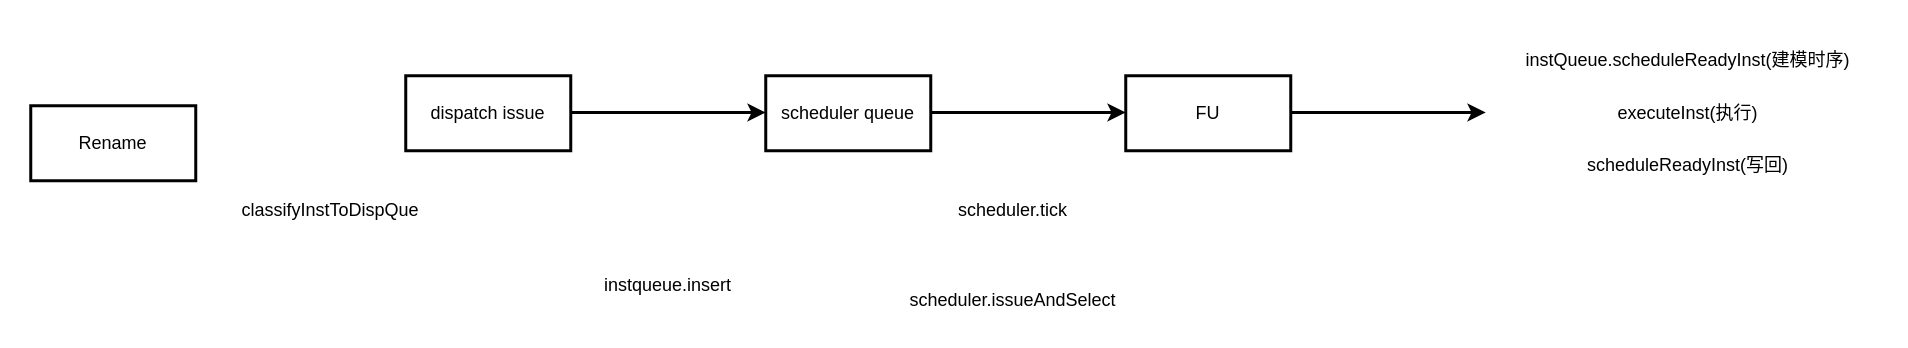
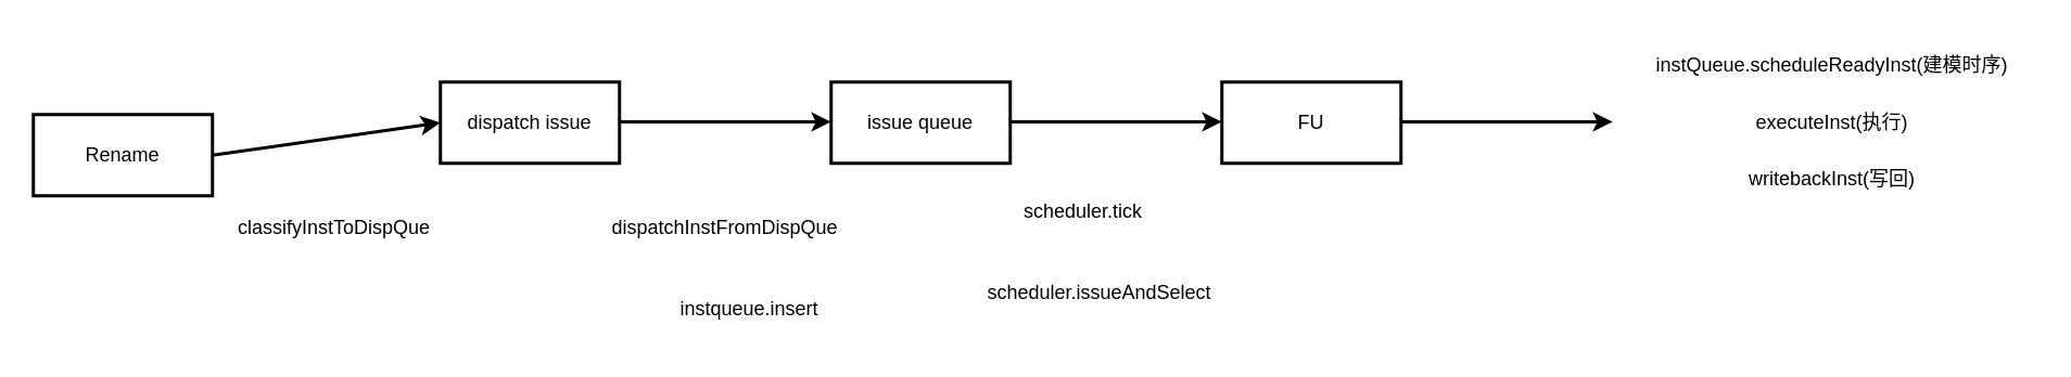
- <mxCell id="4" value="scheduler queue" style="rounded=0;whiteSpace=wrap;html=1;strokeWidth=2;" vertex="1" parent="1"><mxGeometry x="510" y="50" width="110" height="50" as="geometry" /></mxCell>
+ <mxCell id="4" value="issue queue" style="rounded=0;whiteSpace=wrap;html=1;strokeWidth=2;" vertex="1" parent="1"><mxGeometry x="510" y="50" width="110" height="50" as="geometry" /></mxCell>
+ <mxCell id="6" value="" style="endArrow=classic;html=1;rounded=0;strokeWidth=2;exitX=1;exitY=0.5;exitDx=0;exitDy=0;entryX=0;entryY=0.5;entryDx=0;entryDy=0;" edge="1" parent="1" source="2" target="3"><mxGeometry width="50" height="50" relative="1" as="geometry"><mxPoint x="300" y="330" as="sourcePoint" /><mxPoint x="350" y="280" as="targetPoint" /></mxGeometry></mxCell>
- <mxCell id="17" value="scheduleReadyInst(写回)" style="text;html=1;align=center;verticalAlign=middle;whiteSpace=wrap;rounded=0;" vertex="1" parent="1"><mxGeometry x="1000" y="90" width="250" height="40" as="geometry" /></mxCell>
+ <mxCell id="17" value="writebackInst(写回)" style="text;html=1;align=center;verticalAlign=middle;whiteSpace=wrap;rounded=0;" vertex="1" parent="1"><mxGeometry x="1000" y="90" width="250" height="40" as="geometry" /></mxCell>
- <mxCell id="9" value="classifyInstToDispQue" style="text;html=1;align=center;verticalAlign=middle;whiteSpace=wrap;rounded=0;" vertex="1" parent="1"><mxGeometry x="155" y="120" width="130" height="40" as="geometry" /></mxCell>
+ <mxCell id="9" value="classifyInstToDispQue" style="text;html=1;align=center;verticalAlign=middle;whiteSpace=wrap;rounded=0;" vertex="1" parent="1"><mxGeometry x="140" y="120" width="130" height="40" as="geometry" /></mxCell>
+ <mxCell id="10" value="dispatchInstFromDispQue" style="text;html=1;align=center;verticalAlign=middle;whiteSpace=wrap;rounded=0;" vertex="1" parent="1"><mxGeometry x="370" y="120" width="150" height="40" as="geometry" /></mxCell>
- <mxCell id="12" value="scheduler.tick" style="text;html=1;align=center;verticalAlign=middle;whiteSpace=wrap;rounded=0;" vertex="1" parent="1"><mxGeometry x="600" y="120" width="150" height="40" as="geometry" /></mxCell>
+ <mxCell id="12" value="scheduler.tick" style="text;html=1;align=center;verticalAlign=middle;whiteSpace=wrap;rounded=0;" vertex="1" parent="1"><mxGeometry x="590" y="110" width="150" height="40" as="geometry" /></mxCell>
- <mxCell id="11" value="instqueue.insert" style="text;html=1;align=center;verticalAlign=middle;whiteSpace=wrap;rounded=0;" vertex="1" parent="1"><mxGeometry x="370" y="170" width="150" height="40" as="geometry" /></mxCell>
+ <mxCell id="11" value="instqueue.insert" style="text;html=1;align=center;verticalAlign=middle;whiteSpace=wrap;rounded=0;" vertex="1" parent="1"><mxGeometry x="385" y="170" width="150" height="40" as="geometry" /></mxCell>
- <mxCell id="13" value="scheduler.issueAndSelect" style="text;html=1;align=center;verticalAlign=middle;whiteSpace=wrap;rounded=0;" vertex="1" parent="1"><mxGeometry x="600" y="180" width="150" height="40" as="geometry" /></mxCell>
+ <mxCell id="13" value="scheduler.issueAndSelect" style="text;html=1;align=center;verticalAlign=middle;whiteSpace=wrap;rounded=0;" vertex="1" parent="1"><mxGeometry x="600" y="160" width="150" height="40" as="geometry" /></mxCell>
